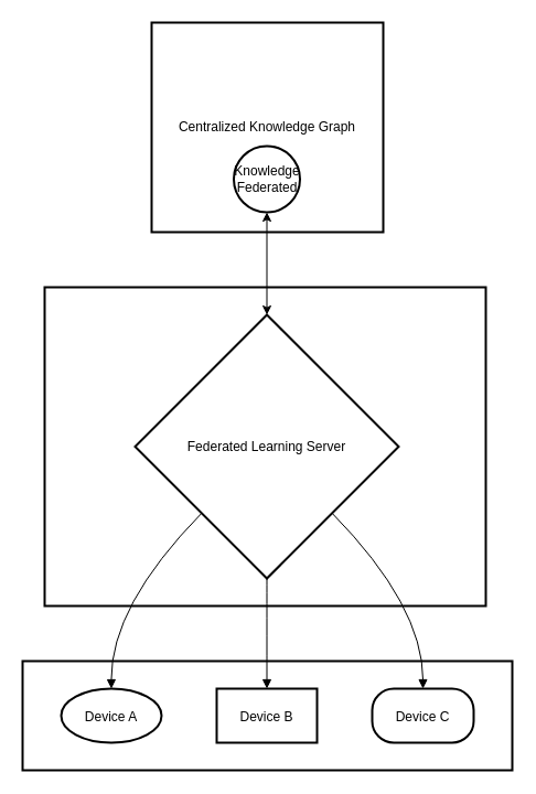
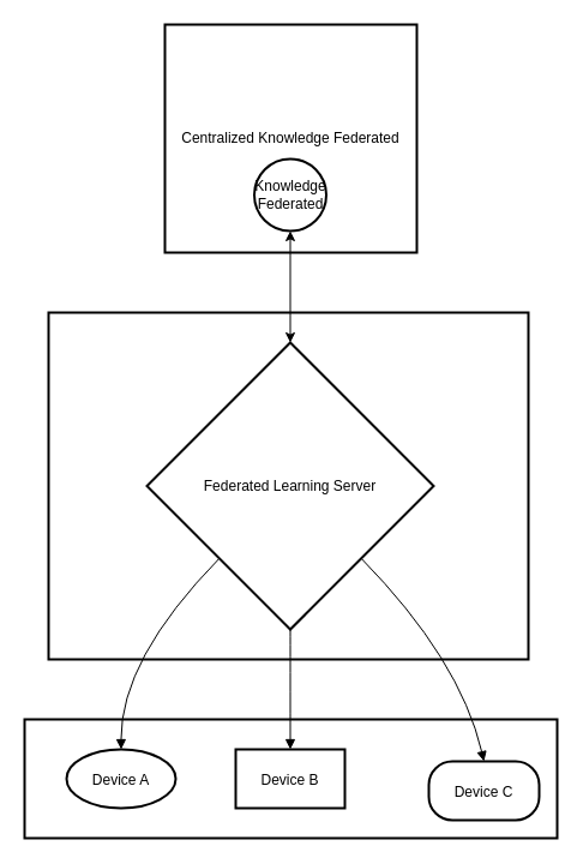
- <mxCell id="4" value="Centralized Knowledge Graph" style="whiteSpace=wrap;strokeWidth=2;" parent="1" vertex="1"><mxGeometry x="137" y="20" width="210" height="190" as="geometry" /></mxCell>
+ <mxCell id="4" value="Centralized Knowledge Federated" style="whiteSpace=wrap;strokeWidth=2;" parent="1" vertex="1"><mxGeometry x="137" y="20" width="210" height="190" as="geometry" /></mxCell>
- <mxCell id="8" value="Device C" style="rounded=1;arcSize=40;strokeWidth=2" parent="1" vertex="1"><mxGeometry x="337" y="624" width="92" height="49" as="geometry" /></mxCell>
+ <mxCell id="8" value="Device C" style="rounded=1;arcSize=40;strokeWidth=2" parent="1" vertex="1"><mxGeometry x="357" y="634" width="92" height="49" as="geometry" /></mxCell>
